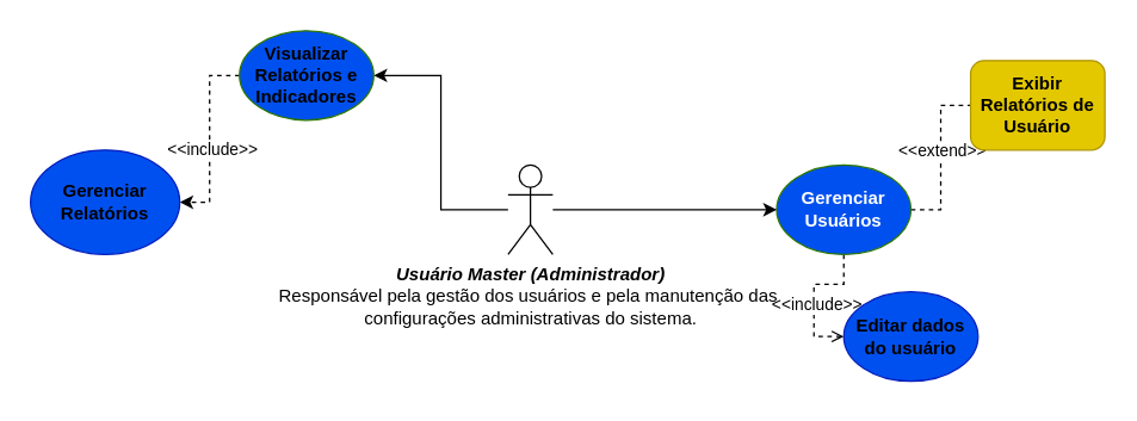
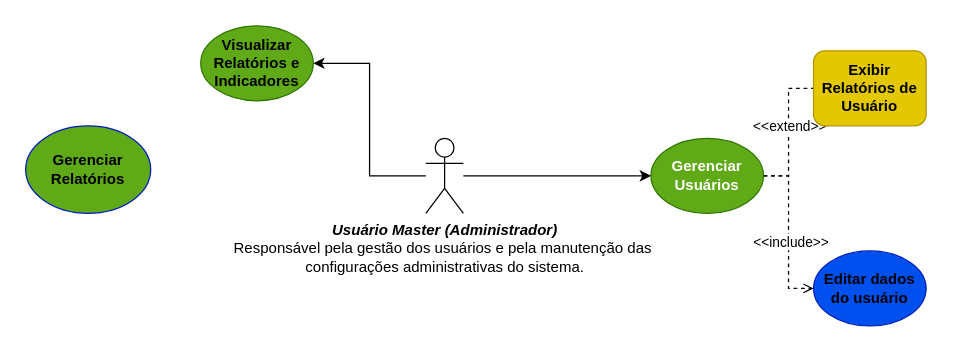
- <mxCell id="15" value="&lt;font style=&quot;color: light-dark(rgb(0, 0, 0), rgb(255, 255, 255));&quot;&gt;&lt;b&gt;Visualizar Relatórios e Indicadores&lt;/b&gt;&lt;/font&gt;" style="ellipse;whiteSpace=wrap;html=1;fillColor=#0050ef;fontColor=#ffffff;strokeColor=#2D7600;rotation=0;direction=west;" vertex="1" parent="1"><mxGeometry x="160" y="20" width="90" height="60" as="geometry" /></mxCell>
+ <mxCell id="15" value="&lt;font style=&quot;color: light-dark(rgb(0, 0, 0), rgb(255, 255, 255));&quot;&gt;&lt;b&gt;Visualizar Relatórios e Indicadores&lt;/b&gt;&lt;/font&gt;" style="ellipse;whiteSpace=wrap;html=1;fillColor=#60a917;fontColor=#ffffff;strokeColor=#2D7600;rotation=0;direction=west;" vertex="1" parent="1"><mxGeometry x="160" y="20" width="90" height="60" as="geometry" /></mxCell>
- <mxCell id="13" style="edgeStyle=orthogonalEdgeStyle;rounded=0;orthogonalLoop=1;jettySize=auto;html=1;entryX=0;entryY=0.5;entryDx=0;entryDy=0;dashed=1;" edge="1" parent="1" source="15" target="16"><mxGeometry relative="1" as="geometry" /></mxCell>
- <mxCell id="14" value="&amp;lt;&amp;lt;include&amp;gt;&amp;gt;" style="edgeLabel;html=1;align=center;verticalAlign=middle;resizable=0;points=[];rotation=0;" vertex="1" connectable="0" parent="13"><mxGeometry x="0.107" y="1" relative="1" as="geometry"><mxPoint as="offset" /></mxGeometry></mxCell>
- <mxCell id="16" value="&lt;font style=&quot;color: light-dark(rgb(0, 0, 0), rgb(255, 246, 246));&quot;&gt;&lt;b&gt;Gerenciar Relatórios&lt;/b&gt;&lt;/font&gt;" style="ellipse;whiteSpace=wrap;html=1;fillColor=#0050ef;fontColor=#ffffff;strokeColor=#001DBC;rotation=0;direction=west;" vertex="1" parent="1"><mxGeometry x="20" y="100" width="100" height="70" as="geometry" /></mxCell>
+ <mxCell id="16" value="&lt;font style=&quot;color: light-dark(rgb(0, 0, 0), rgb(255, 246, 246));&quot;&gt;&lt;b&gt;Gerenciar Relatórios&lt;/b&gt;&lt;/font&gt;" style="ellipse;whiteSpace=wrap;html=1;fillColor=#60a917;fontColor=#ffffff;strokeColor=#001DBC;rotation=0;direction=west;" vertex="1" parent="1"><mxGeometry x="20" y="100" width="100" height="70" as="geometry" /></mxCell>
- <mxCell id="7" value="&lt;font style=&quot;color: light-dark(rgb(255, 255, 255), rgb(255, 255, 255));&quot;&gt;&lt;b style=&quot;&quot;&gt;Gerenciar Usuários&lt;/b&gt;&lt;/font&gt;" style="ellipse;whiteSpace=wrap;html=1;fillColor=#0050ef;fontColor=#ffffff;strokeColor=#2D7600;" vertex="1" parent="2"><mxGeometry y="70" width="90" height="60" as="geometry" /></mxCell>
+ <mxCell id="7" value="&lt;font style=&quot;color: light-dark(rgb(255, 255, 255), rgb(255, 255, 255));&quot;&gt;&lt;b style=&quot;&quot;&gt;Gerenciar Usuários&lt;/b&gt;&lt;/font&gt;" style="ellipse;whiteSpace=wrap;html=1;fillColor=#60a917;fontColor=#ffffff;strokeColor=#2D7600;" vertex="1" parent="2"><mxGeometry y="70" width="90" height="60" as="geometry" /></mxCell>
- <mxCell id="8" value="&lt;font style=&quot;color: light-dark(rgb(0, 0, 0), rgb(255, 246, 246));&quot;&gt;&lt;b&gt;Editar dados do usuário&lt;/b&gt;&lt;/font&gt;" style="ellipse;whiteSpace=wrap;html=1;fillColor=#0050ef;fontColor=#ffffff;strokeColor=#001DBC;" vertex="1" parent="2"><mxGeometry x="45" y="155" width="90" height="60" as="geometry" /></mxCell>
+ <mxCell id="8" value="&lt;font style=&quot;color: light-dark(rgb(0, 0, 0), rgb(255, 246, 246));&quot;&gt;&lt;b&gt;Editar dados do usuário&lt;/b&gt;&lt;/font&gt;" style="ellipse;whiteSpace=wrap;html=1;fillColor=#0050ef;fontColor=#ffffff;strokeColor=#001DBC;" vertex="1" parent="2"><mxGeometry x="130" y="160" width="90" height="60" as="geometry" /></mxCell>
